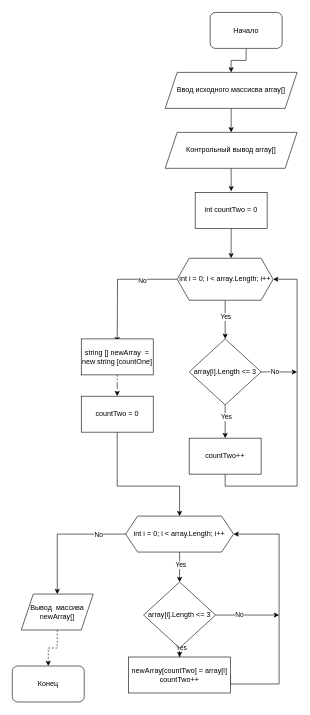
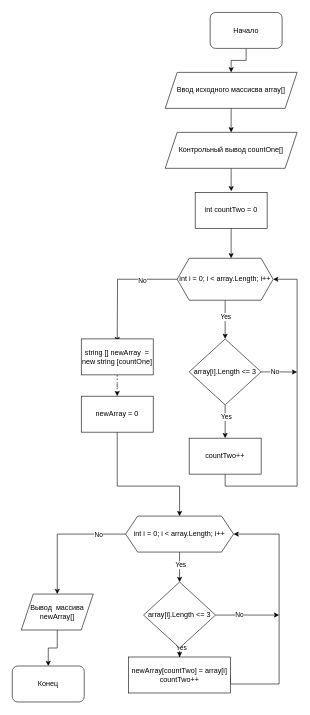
- <mxCell id="7" value="Контрольный вывод array[]" style="shape=parallelogram;perimeter=parallelogramPerimeter;whiteSpace=wrap;html=1;fixedSize=1;" vertex="1" parent="1"><mxGeometry x="275" y="220" width="220" height="60" as="geometry" /></mxCell>
+ <mxCell id="7" value="Контрольный вывод countOne[]" style="shape=parallelogram;perimeter=parallelogramPerimeter;whiteSpace=wrap;html=1;fixedSize=1;" vertex="1" parent="1"><mxGeometry x="275" y="220" width="220" height="60" as="geometry" /></mxCell>
- <mxCell id="25" value="countTwo = 0" style="rounded=0;whiteSpace=wrap;html=1;" vertex="1" parent="1"><mxGeometry x="135" y="660" width="120" height="60" as="geometry" /></mxCell>
+ <mxCell id="25" value="newArray = 0" style="rounded=0;whiteSpace=wrap;html=1;" vertex="1" parent="1"><mxGeometry x="135" y="660" width="120" height="60" as="geometry" /></mxCell>
- <mxCell id="38" style="edgeStyle=orthogonalEdgeStyle;rounded=0;orthogonalLoop=1;jettySize=auto;html=1;entryX=0.5;entryY=0;entryDx=0;entryDy=0;dashed=1;" edge="1" parent="1" source="39" target="40"><mxGeometry relative="1" as="geometry" /></mxCell>
+ <mxCell id="38" style="edgeStyle=orthogonalEdgeStyle;rounded=0;orthogonalLoop=1;jettySize=auto;html=1;entryX=0.5;entryY=0;entryDx=0;entryDy=0;" edge="1" parent="1" source="39" target="40"><mxGeometry relative="1" as="geometry" /></mxCell>
